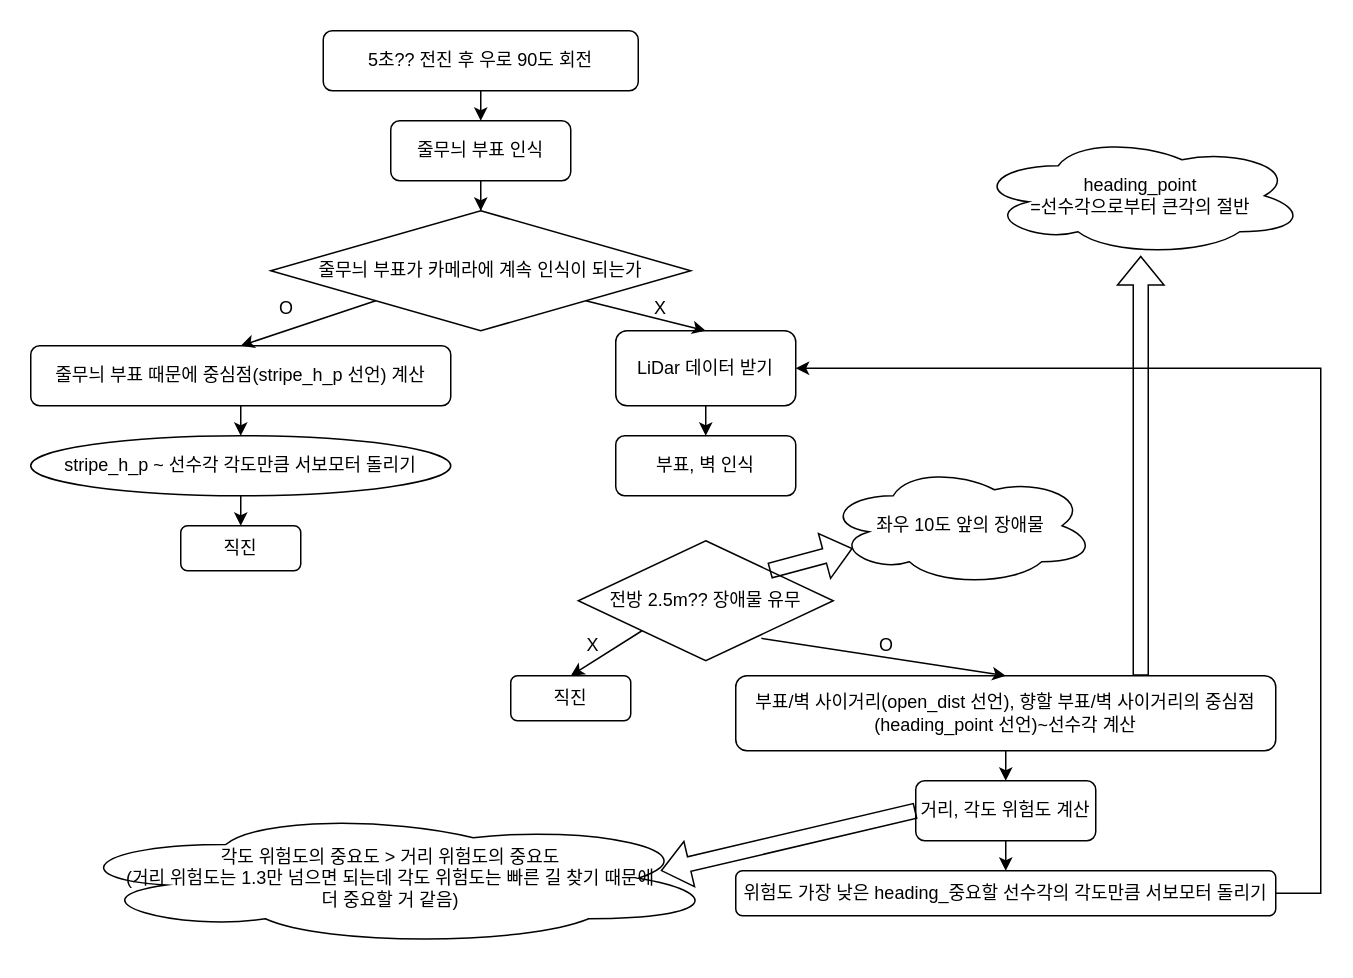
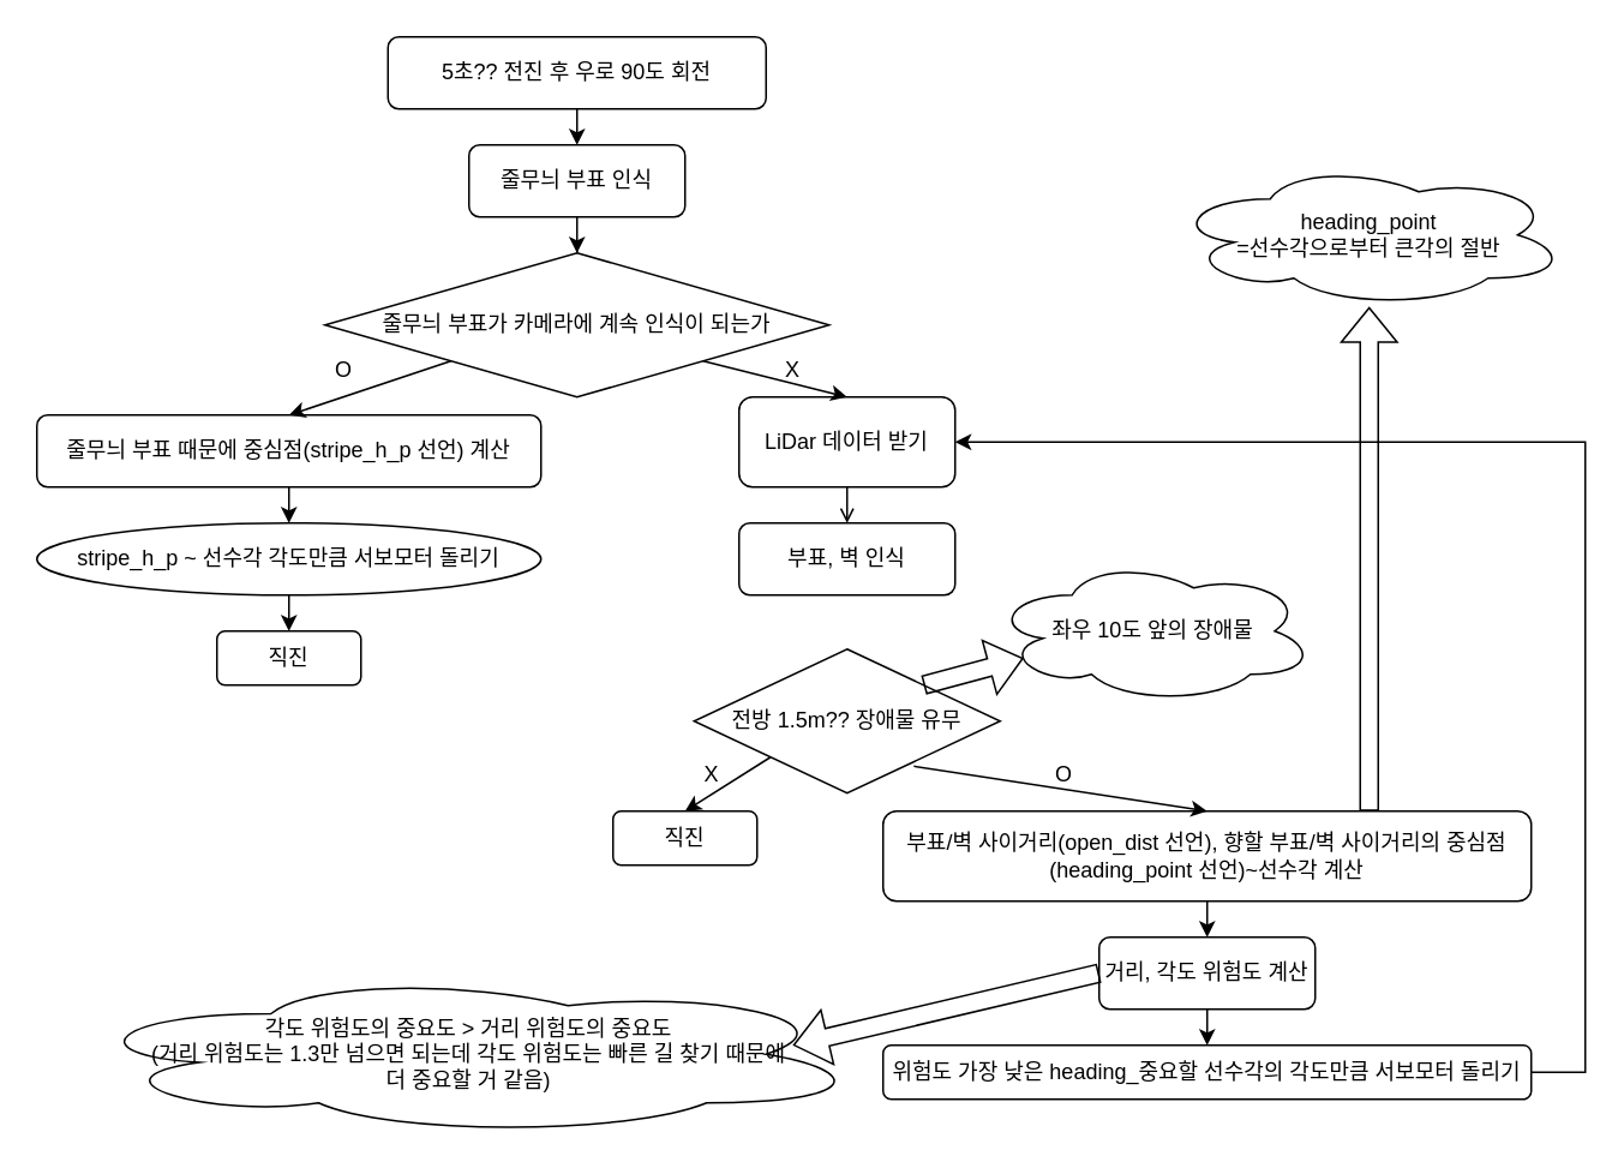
- <mxCell id="3" value="" style="endArrow=classic;html=1;rounded=0;exitX=0.5;exitY=1;exitDx=0;exitDy=0;" edge="1" parent="1" source="2" target="4"><mxGeometry width="50" height="50" relative="1" as="geometry"><mxPoint x="680" y="550" as="sourcePoint" /><mxPoint x="470" y="310" as="targetPoint" /></mxGeometry></mxCell>
+ <mxCell id="3" value="" style="endArrow=open;html=1;rounded=0;exitX=0.5;exitY=1;exitDx=0;exitDy=0;" edge="1" parent="1" source="2" target="4"><mxGeometry width="50" height="50" relative="1" as="geometry"><mxPoint x="680" y="550" as="sourcePoint" /><mxPoint x="470" y="310" as="targetPoint" /></mxGeometry></mxCell>
- <mxCell id="5" value="전방 2.5m?? 장애물 유무" style="rhombus;whiteSpace=wrap;html=1;" vertex="1" parent="1"><mxGeometry x="385" y="360" width="170" height="80" as="geometry" /></mxCell>
+ <mxCell id="5" value="전방 1.5m?? 장애물 유무" style="rhombus;whiteSpace=wrap;html=1;" vertex="1" parent="1"><mxGeometry x="385" y="360" width="170" height="80" as="geometry" /></mxCell>
